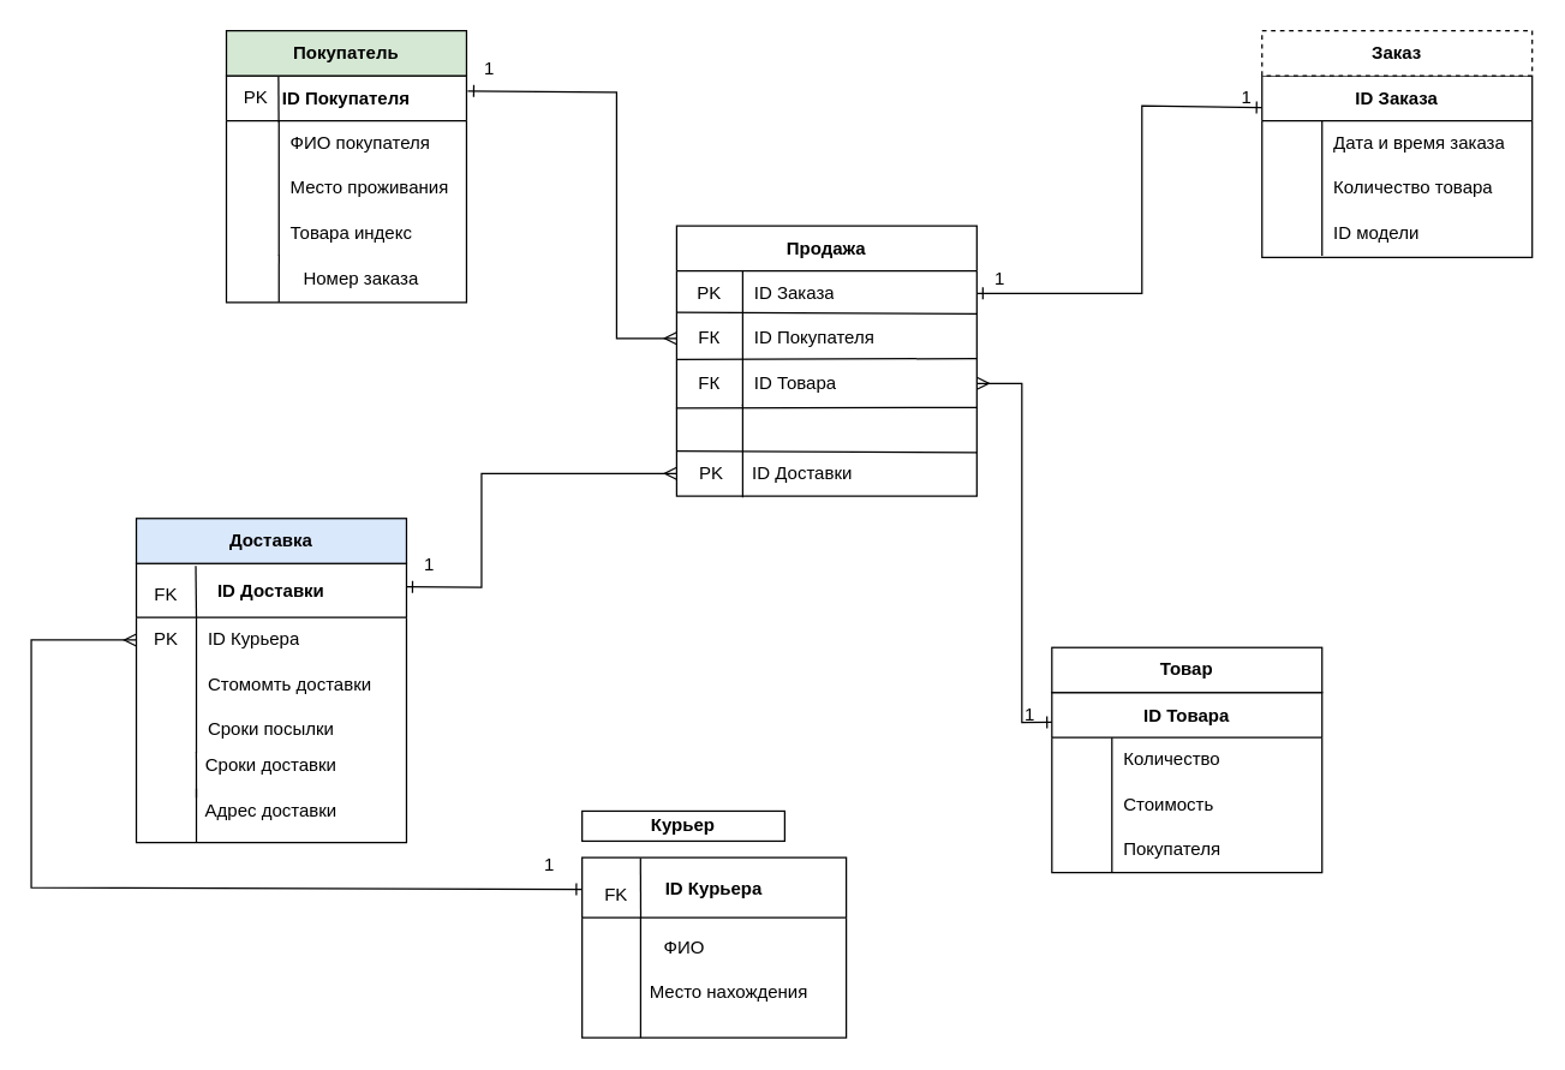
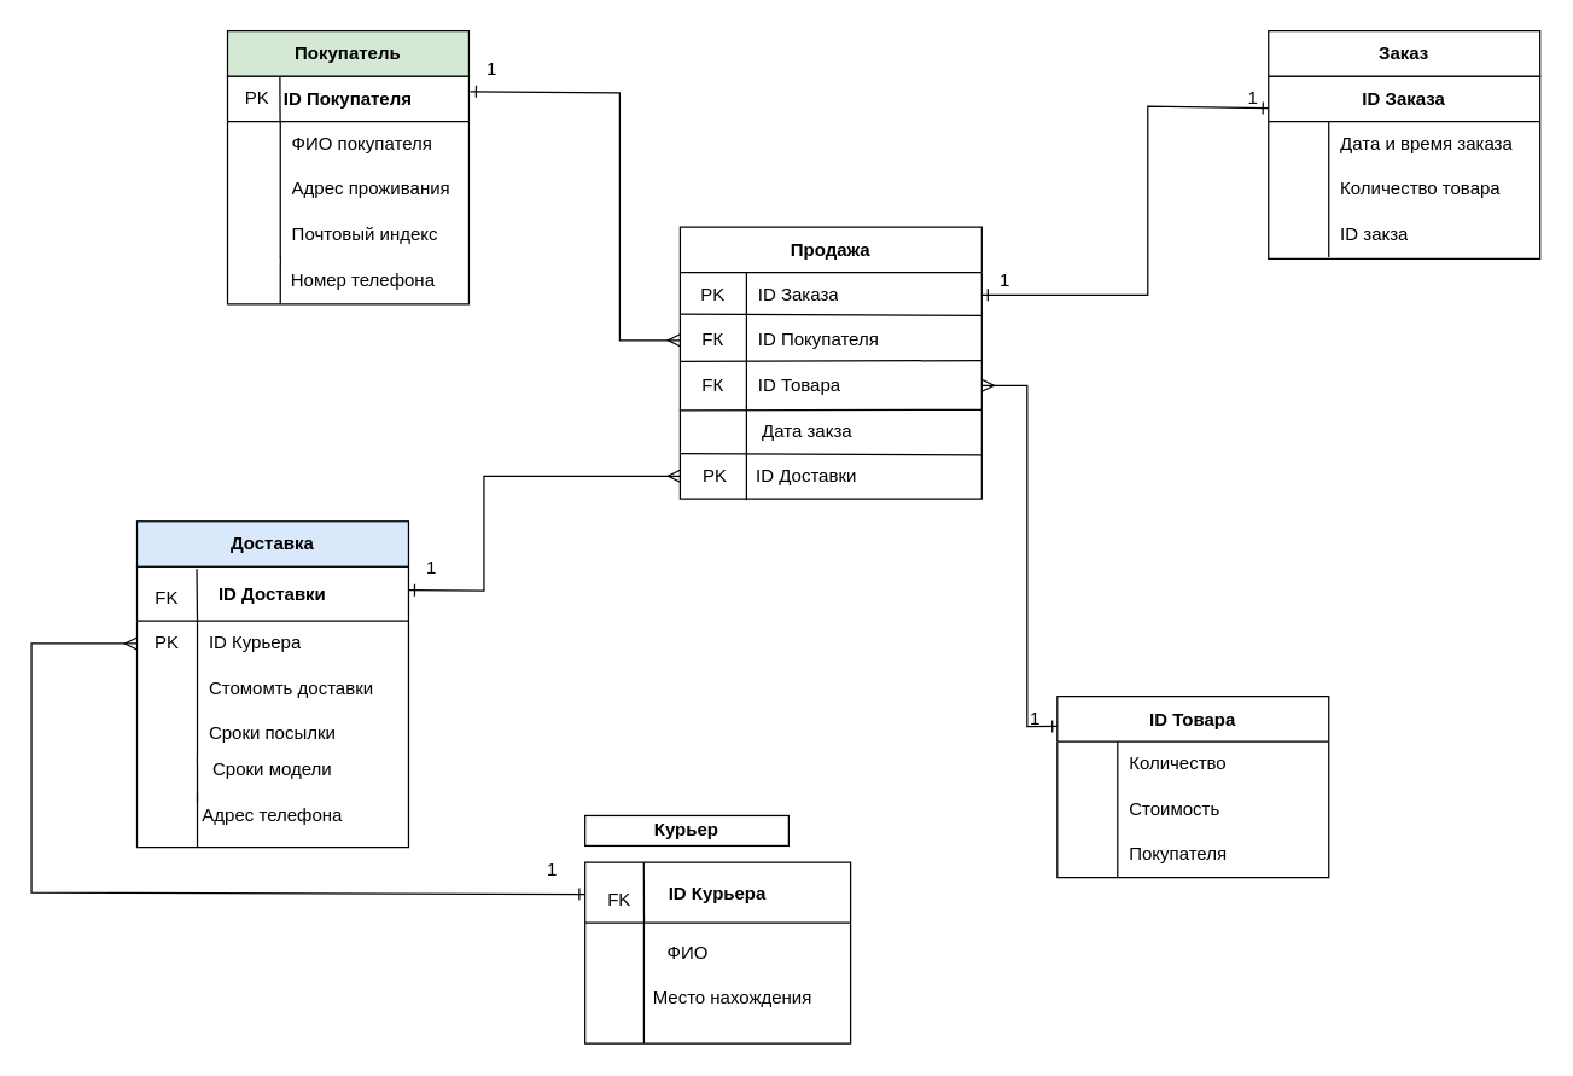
- <mxCell id="54" value="&lt;b&gt;Заказ&lt;/b&gt;" style="rounded=0;whiteSpace=wrap;html=1;dashed=1;" parent="1" vertex="1"><mxGeometry x="840" y="20" width="180" height="30" as="geometry" /></mxCell>
+ <mxCell id="54" value="&lt;b&gt;Заказ&lt;/b&gt;" style="rounded=0;whiteSpace=wrap;html=1;" parent="1" vertex="1"><mxGeometry x="840" y="20" width="180" height="30" as="geometry" /></mxCell>
- <mxCell id="22" value="Место проживания" style="shape=partialRectangle;html=1;whiteSpace=wrap;connectable=0;fillColor=none;top=0;left=0;bottom=0;right=0;align=left;spacingLeft=6;overflow=hidden;" parent="20" vertex="1"><mxGeometry x="35" width="125" height="30" as="geometry"><mxRectangle width="125" height="30" as="alternateBounds" /></mxGeometry></mxCell>
+ <mxCell id="22" value="Адрес проживания" style="shape=partialRectangle;html=1;whiteSpace=wrap;connectable=0;fillColor=none;top=0;left=0;bottom=0;right=0;align=left;spacingLeft=6;overflow=hidden;" parent="20" vertex="1"><mxGeometry x="35" width="125" height="30" as="geometry"><mxRectangle width="125" height="30" as="alternateBounds" /></mxGeometry></mxCell>
- <mxCell id="25" value="Товара индекс" style="shape=partialRectangle;html=1;whiteSpace=wrap;connectable=0;fillColor=none;top=0;left=0;bottom=0;right=0;align=left;spacingLeft=6;overflow=hidden;" parent="23" vertex="1"><mxGeometry x="35" width="125" height="30" as="geometry"><mxRectangle width="125" height="30" as="alternateBounds" /></mxGeometry></mxCell>
+ <mxCell id="25" value="Почтовый индекс" style="shape=partialRectangle;html=1;whiteSpace=wrap;connectable=0;fillColor=none;top=0;left=0;bottom=0;right=0;align=left;spacingLeft=6;overflow=hidden;" parent="23" vertex="1"><mxGeometry x="35" width="125" height="30" as="geometry"><mxRectangle width="125" height="30" as="alternateBounds" /></mxGeometry></mxCell>
- <mxCell id="41" value="ID модели" style="shape=partialRectangle;html=1;whiteSpace=wrap;connectable=0;fillColor=none;top=0;left=0;bottom=0;right=0;align=left;spacingLeft=6;overflow=hidden;" parent="39" vertex="1"><mxGeometry x="40" width="140" height="30" as="geometry"><mxRectangle width="140" height="30" as="alternateBounds" /></mxGeometry></mxCell>
+ <mxCell id="41" value="ID закза" style="shape=partialRectangle;html=1;whiteSpace=wrap;connectable=0;fillColor=none;top=0;left=0;bottom=0;right=0;align=left;spacingLeft=6;overflow=hidden;" parent="39" vertex="1"><mxGeometry x="40" width="140" height="30" as="geometry"><mxRectangle width="140" height="30" as="alternateBounds" /></mxGeometry></mxCell>
- <mxCell id="29" value="Номер заказа" style="text;html=1;strokeColor=none;fillColor=none;align=center;verticalAlign=middle;whiteSpace=wrap;rounded=0;" parent="1" vertex="1"><mxGeometry x="180" y="171" width="120" height="30" as="geometry" /></mxCell>
+ <mxCell id="29" value="Номер телефона" style="text;html=1;strokeColor=none;fillColor=none;align=center;verticalAlign=middle;whiteSpace=wrap;rounded=0;" parent="1" vertex="1"><mxGeometry x="180" y="171" width="120" height="30" as="geometry" /></mxCell>
+ <mxCell id="58" value="Дата закза" style="text;html=1;strokeColor=none;fillColor=none;align=center;verticalAlign=middle;whiteSpace=wrap;rounded=0;fontSize=12;" parent="1" vertex="1"><mxGeometry x="486.5" y="275.5" width="95" height="20" as="geometry" /></mxCell>
- <mxCell id="55" value="&lt;b&gt;Товар&lt;/b&gt;" style="rounded=0;whiteSpace=wrap;html=1;" parent="1" vertex="1"><mxGeometry x="700" y="431" width="180" height="30" as="geometry" /></mxCell>
- <mxCell id="73" value="Сроки доставки" style="text;html=1;strokeColor=none;fillColor=none;align=center;verticalAlign=middle;whiteSpace=wrap;rounded=0;" parent="1" vertex="1"><mxGeometry x="130" y="495" width="100" height="30" as="geometry" /></mxCell>
+ <mxCell id="73" value="Сроки модели" style="text;html=1;strokeColor=none;fillColor=none;align=center;verticalAlign=middle;whiteSpace=wrap;rounded=0;" parent="1" vertex="1"><mxGeometry x="130" y="495" width="100" height="30" as="geometry" /></mxCell>
- <mxCell id="76" value="Адрес доставки" style="text;html=1;strokeColor=none;fillColor=none;align=center;verticalAlign=middle;whiteSpace=wrap;rounded=0;" parent="1" vertex="1"><mxGeometry x="115" y="525" width="130" height="30" as="geometry" /></mxCell>
+ <mxCell id="76" value="Адрес телефона" style="text;html=1;strokeColor=none;fillColor=none;align=center;verticalAlign=middle;whiteSpace=wrap;rounded=0;" parent="1" vertex="1"><mxGeometry x="115" y="525" width="130" height="30" as="geometry" /></mxCell>
